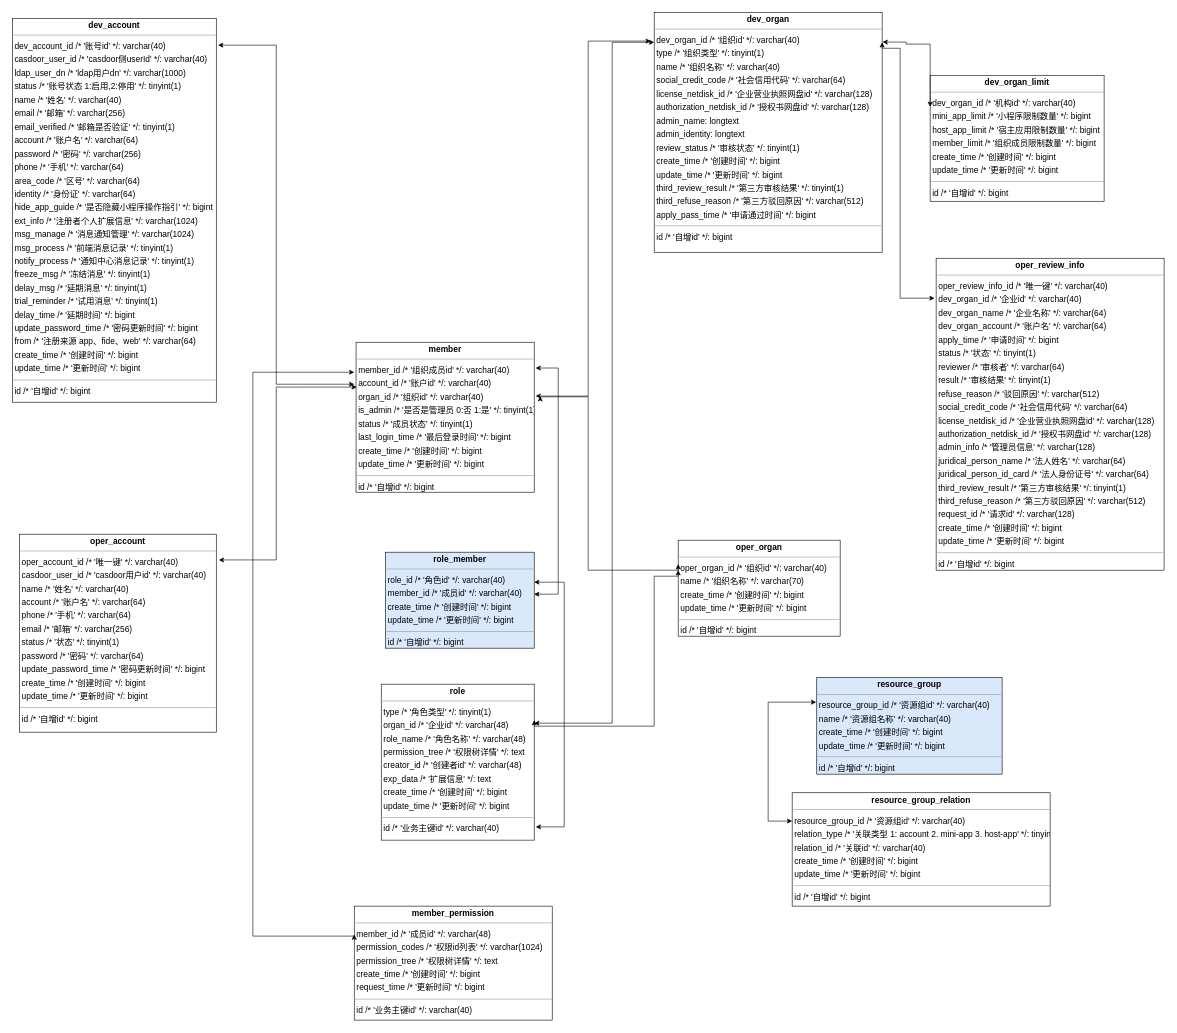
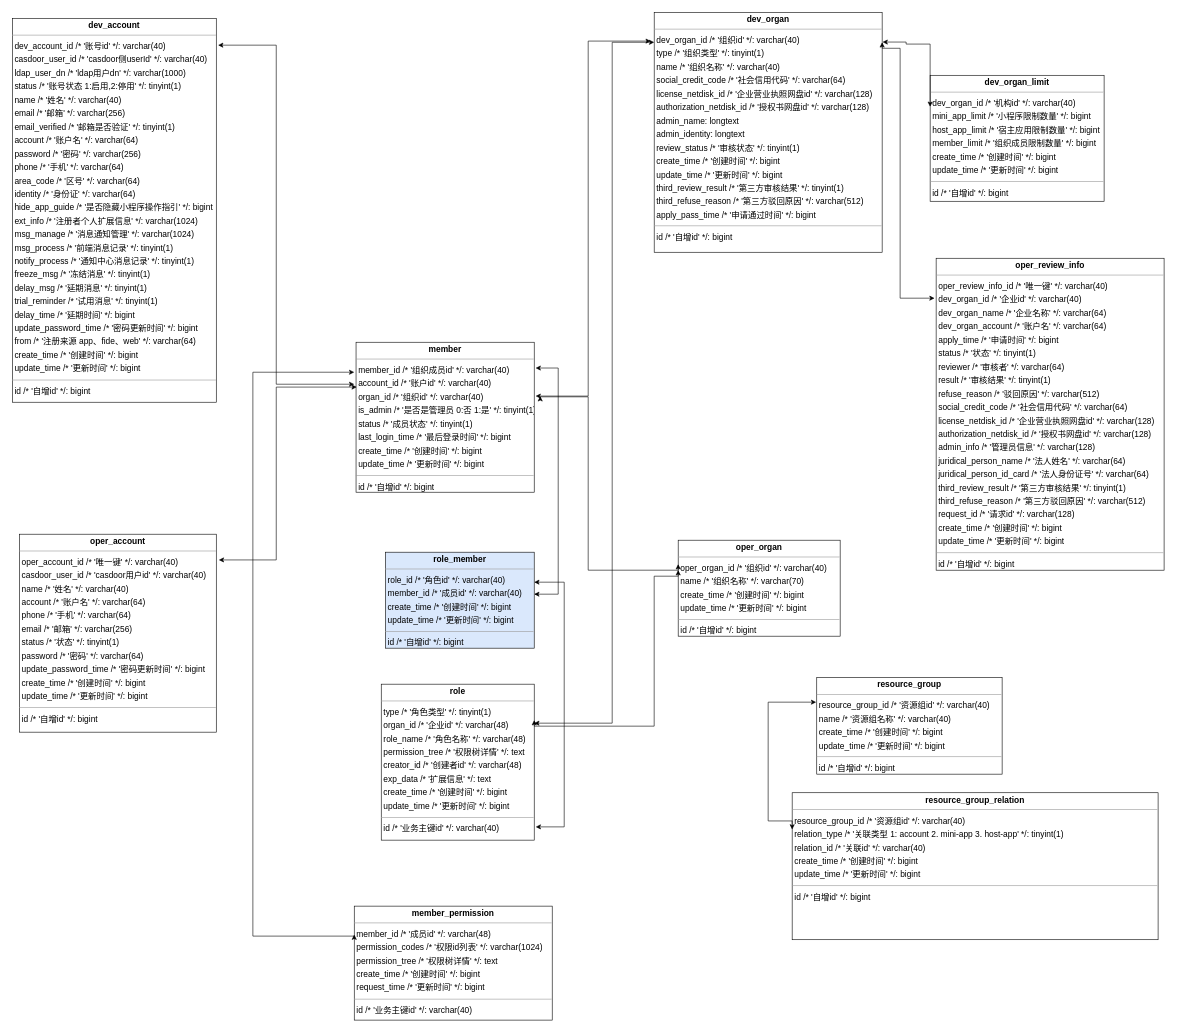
- <mxCell id="10" value="&lt;p style=&quot;margin:0px;margin-top:4px;text-align:center;&quot;&gt;&lt;b&gt;resource_group&lt;/b&gt;&lt;/p&gt;&lt;hr size=&quot;1&quot;/&gt;&lt;p style=&quot;margin:0 0 0 4px;line-height:1.6;&quot;&gt; resource_group_id  /* &amp;#39;资源组id&amp;#39; */: varchar(40)&lt;br/&gt; name  /* &amp;#39;资源组名称&amp;#39; */: varchar(40)&lt;br/&gt; create_time  /* &amp;#39;创建时间&amp;#39; */: bigint&lt;br/&gt; update_time  /* &amp;#39;更新时间&amp;#39; */: bigint&lt;/p&gt;&lt;hr size=&quot;1&quot;/&gt;&lt;p style=&quot;margin:0 0 0 4px;line-height:1.6;&quot;&gt; id  /* &amp;#39;自增id&amp;#39; */: bigint&lt;/p&gt;" style="verticalAlign=top;align=left;overflow=fill;fontSize=14;fontFamily=Helvetica;html=1;rounded=0;shadow=0;comic=0;labelBackgroundColor=none;strokeWidth=1;fillColor=#dae8fc;" parent="1" vertex="1"><mxGeometry x="1361" y="1129" width="309" height="161" as="geometry" /></mxCell>
+ <mxCell id="10" value="&lt;p style=&quot;margin:0px;margin-top:4px;text-align:center;&quot;&gt;&lt;b&gt;resource_group&lt;/b&gt;&lt;/p&gt;&lt;hr size=&quot;1&quot;/&gt;&lt;p style=&quot;margin:0 0 0 4px;line-height:1.6;&quot;&gt; resource_group_id  /* &amp;#39;资源组id&amp;#39; */: varchar(40)&lt;br/&gt; name  /* &amp;#39;资源组名称&amp;#39; */: varchar(40)&lt;br/&gt; create_time  /* &amp;#39;创建时间&amp;#39; */: bigint&lt;br/&gt; update_time  /* &amp;#39;更新时间&amp;#39; */: bigint&lt;/p&gt;&lt;hr size=&quot;1&quot;/&gt;&lt;p style=&quot;margin:0 0 0 4px;line-height:1.6;&quot;&gt; id  /* &amp;#39;自增id&amp;#39; */: bigint&lt;/p&gt;" style="verticalAlign=top;align=left;overflow=fill;fontSize=14;fontFamily=Helvetica;html=1;rounded=0;shadow=0;comic=0;labelBackgroundColor=none;strokeWidth=1;" parent="1" vertex="1"><mxGeometry x="1361" y="1129" width="309" height="161" as="geometry" /></mxCell>
- <mxCell id="11" value="&lt;p style=&quot;margin:0px;margin-top:4px;text-align:center;&quot;&gt;&lt;b&gt;resource_group_relation&lt;/b&gt;&lt;/p&gt;&lt;hr size=&quot;1&quot;/&gt;&lt;p style=&quot;margin:0 0 0 4px;line-height:1.6;&quot;&gt; resource_group_id  /* &amp;#39;资源组id&amp;#39; */: varchar(40)&lt;br/&gt; relation_type  /* &amp;#39;关联类型 1: account 2. mini-app 3. host-app&amp;#39; */: tinyint(1)&lt;br/&gt; relation_id  /* &amp;#39;关联id&amp;#39; */: varchar(40)&lt;br/&gt; create_time  /* &amp;#39;创建时间&amp;#39; */: bigint&lt;br/&gt; update_time  /* &amp;#39;更新时间&amp;#39; */: bigint&lt;/p&gt;&lt;hr size=&quot;1&quot;/&gt;&lt;p style=&quot;margin:0 0 0 4px;line-height:1.6;&quot;&gt; id  /* &amp;#39;自增id&amp;#39; */: bigint&lt;/p&gt;" style="verticalAlign=top;align=left;overflow=fill;fontSize=14;fontFamily=Helvetica;html=1;rounded=0;shadow=0;comic=0;labelBackgroundColor=none;strokeWidth=1;" parent="1" vertex="1"><mxGeometry x="1320" y="1321" width="430" height="189" as="geometry" /></mxCell>
+ <mxCell id="11" value="&lt;p style=&quot;margin:0px;margin-top:4px;text-align:center;&quot;&gt;&lt;b&gt;resource_group_relation&lt;/b&gt;&lt;/p&gt;&lt;hr size=&quot;1&quot;/&gt;&lt;p style=&quot;margin:0 0 0 4px;line-height:1.6;&quot;&gt; resource_group_id  /* &amp;#39;资源组id&amp;#39; */: varchar(40)&lt;br/&gt; relation_type  /* &amp;#39;关联类型 1: account 2. mini-app 3. host-app&amp;#39; */: tinyint(1)&lt;br/&gt; relation_id  /* &amp;#39;关联id&amp;#39; */: varchar(40)&lt;br/&gt; create_time  /* &amp;#39;创建时间&amp;#39; */: bigint&lt;br/&gt; update_time  /* &amp;#39;更新时间&amp;#39; */: bigint&lt;/p&gt;&lt;hr size=&quot;1&quot;/&gt;&lt;p style=&quot;margin:0 0 0 4px;line-height:1.6;&quot;&gt; id  /* &amp;#39;自增id&amp;#39; */: bigint&lt;/p&gt;" style="verticalAlign=top;align=left;overflow=fill;fontSize=14;fontFamily=Helvetica;html=1;rounded=0;shadow=0;comic=0;labelBackgroundColor=none;strokeWidth=1;" parent="1" vertex="1"><mxGeometry x="1320" y="1321" width="610" height="245" as="geometry" /></mxCell>
